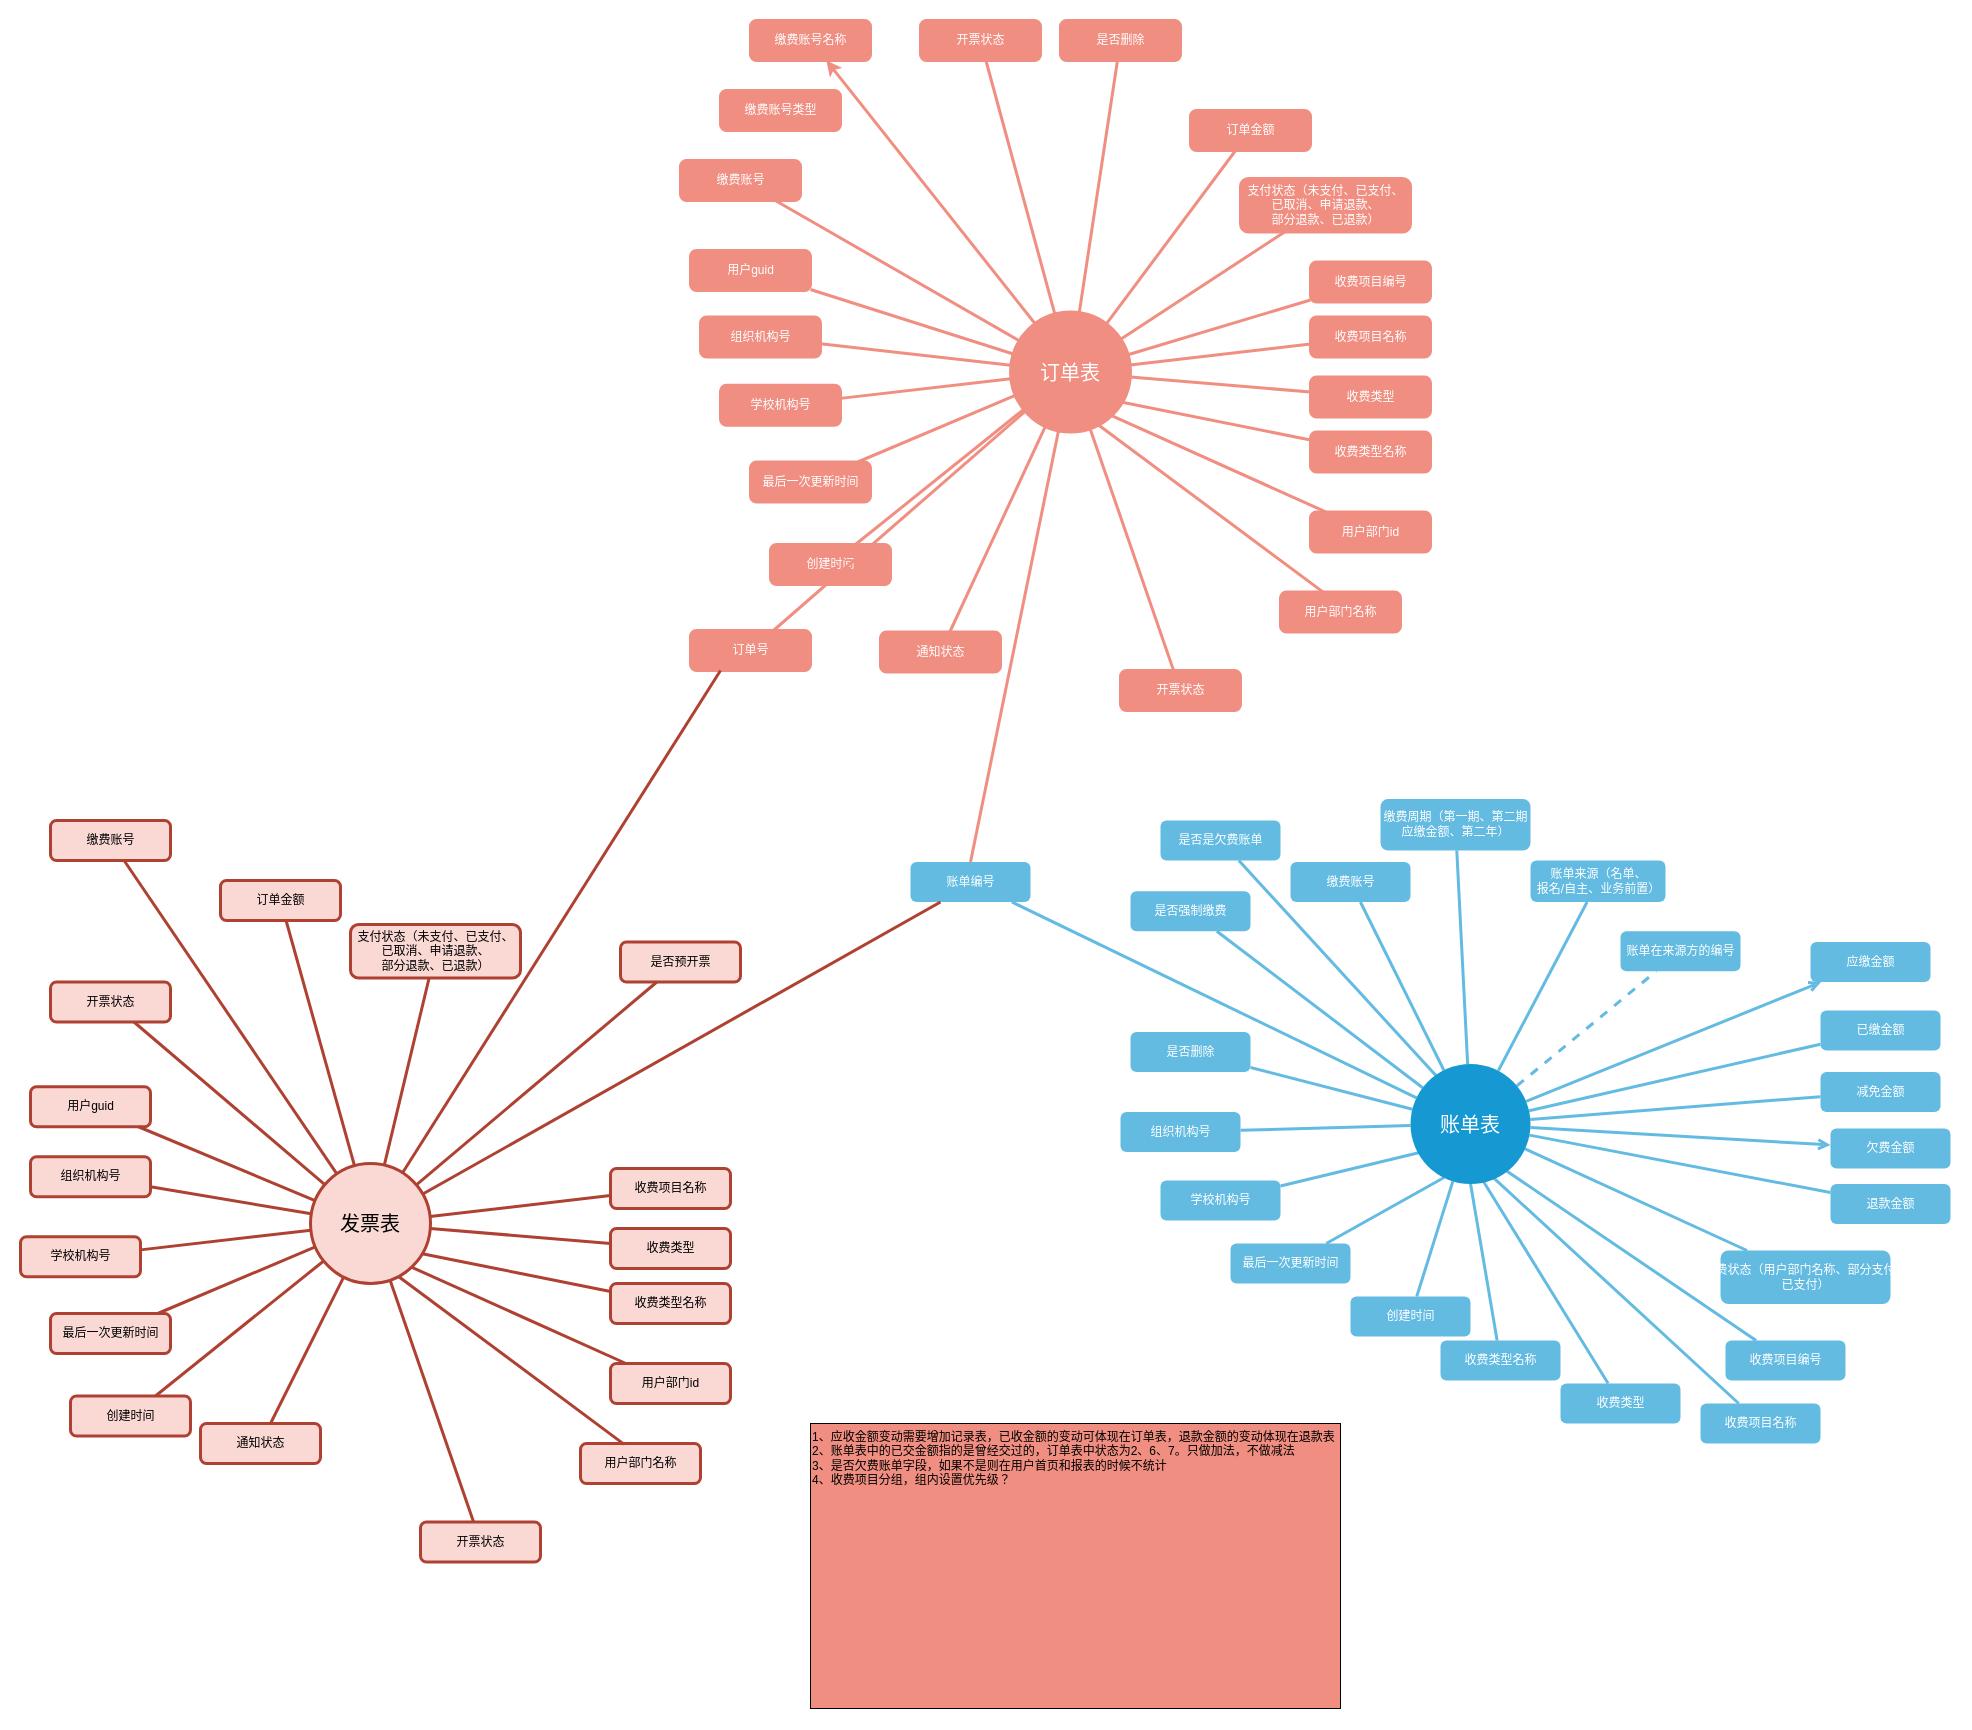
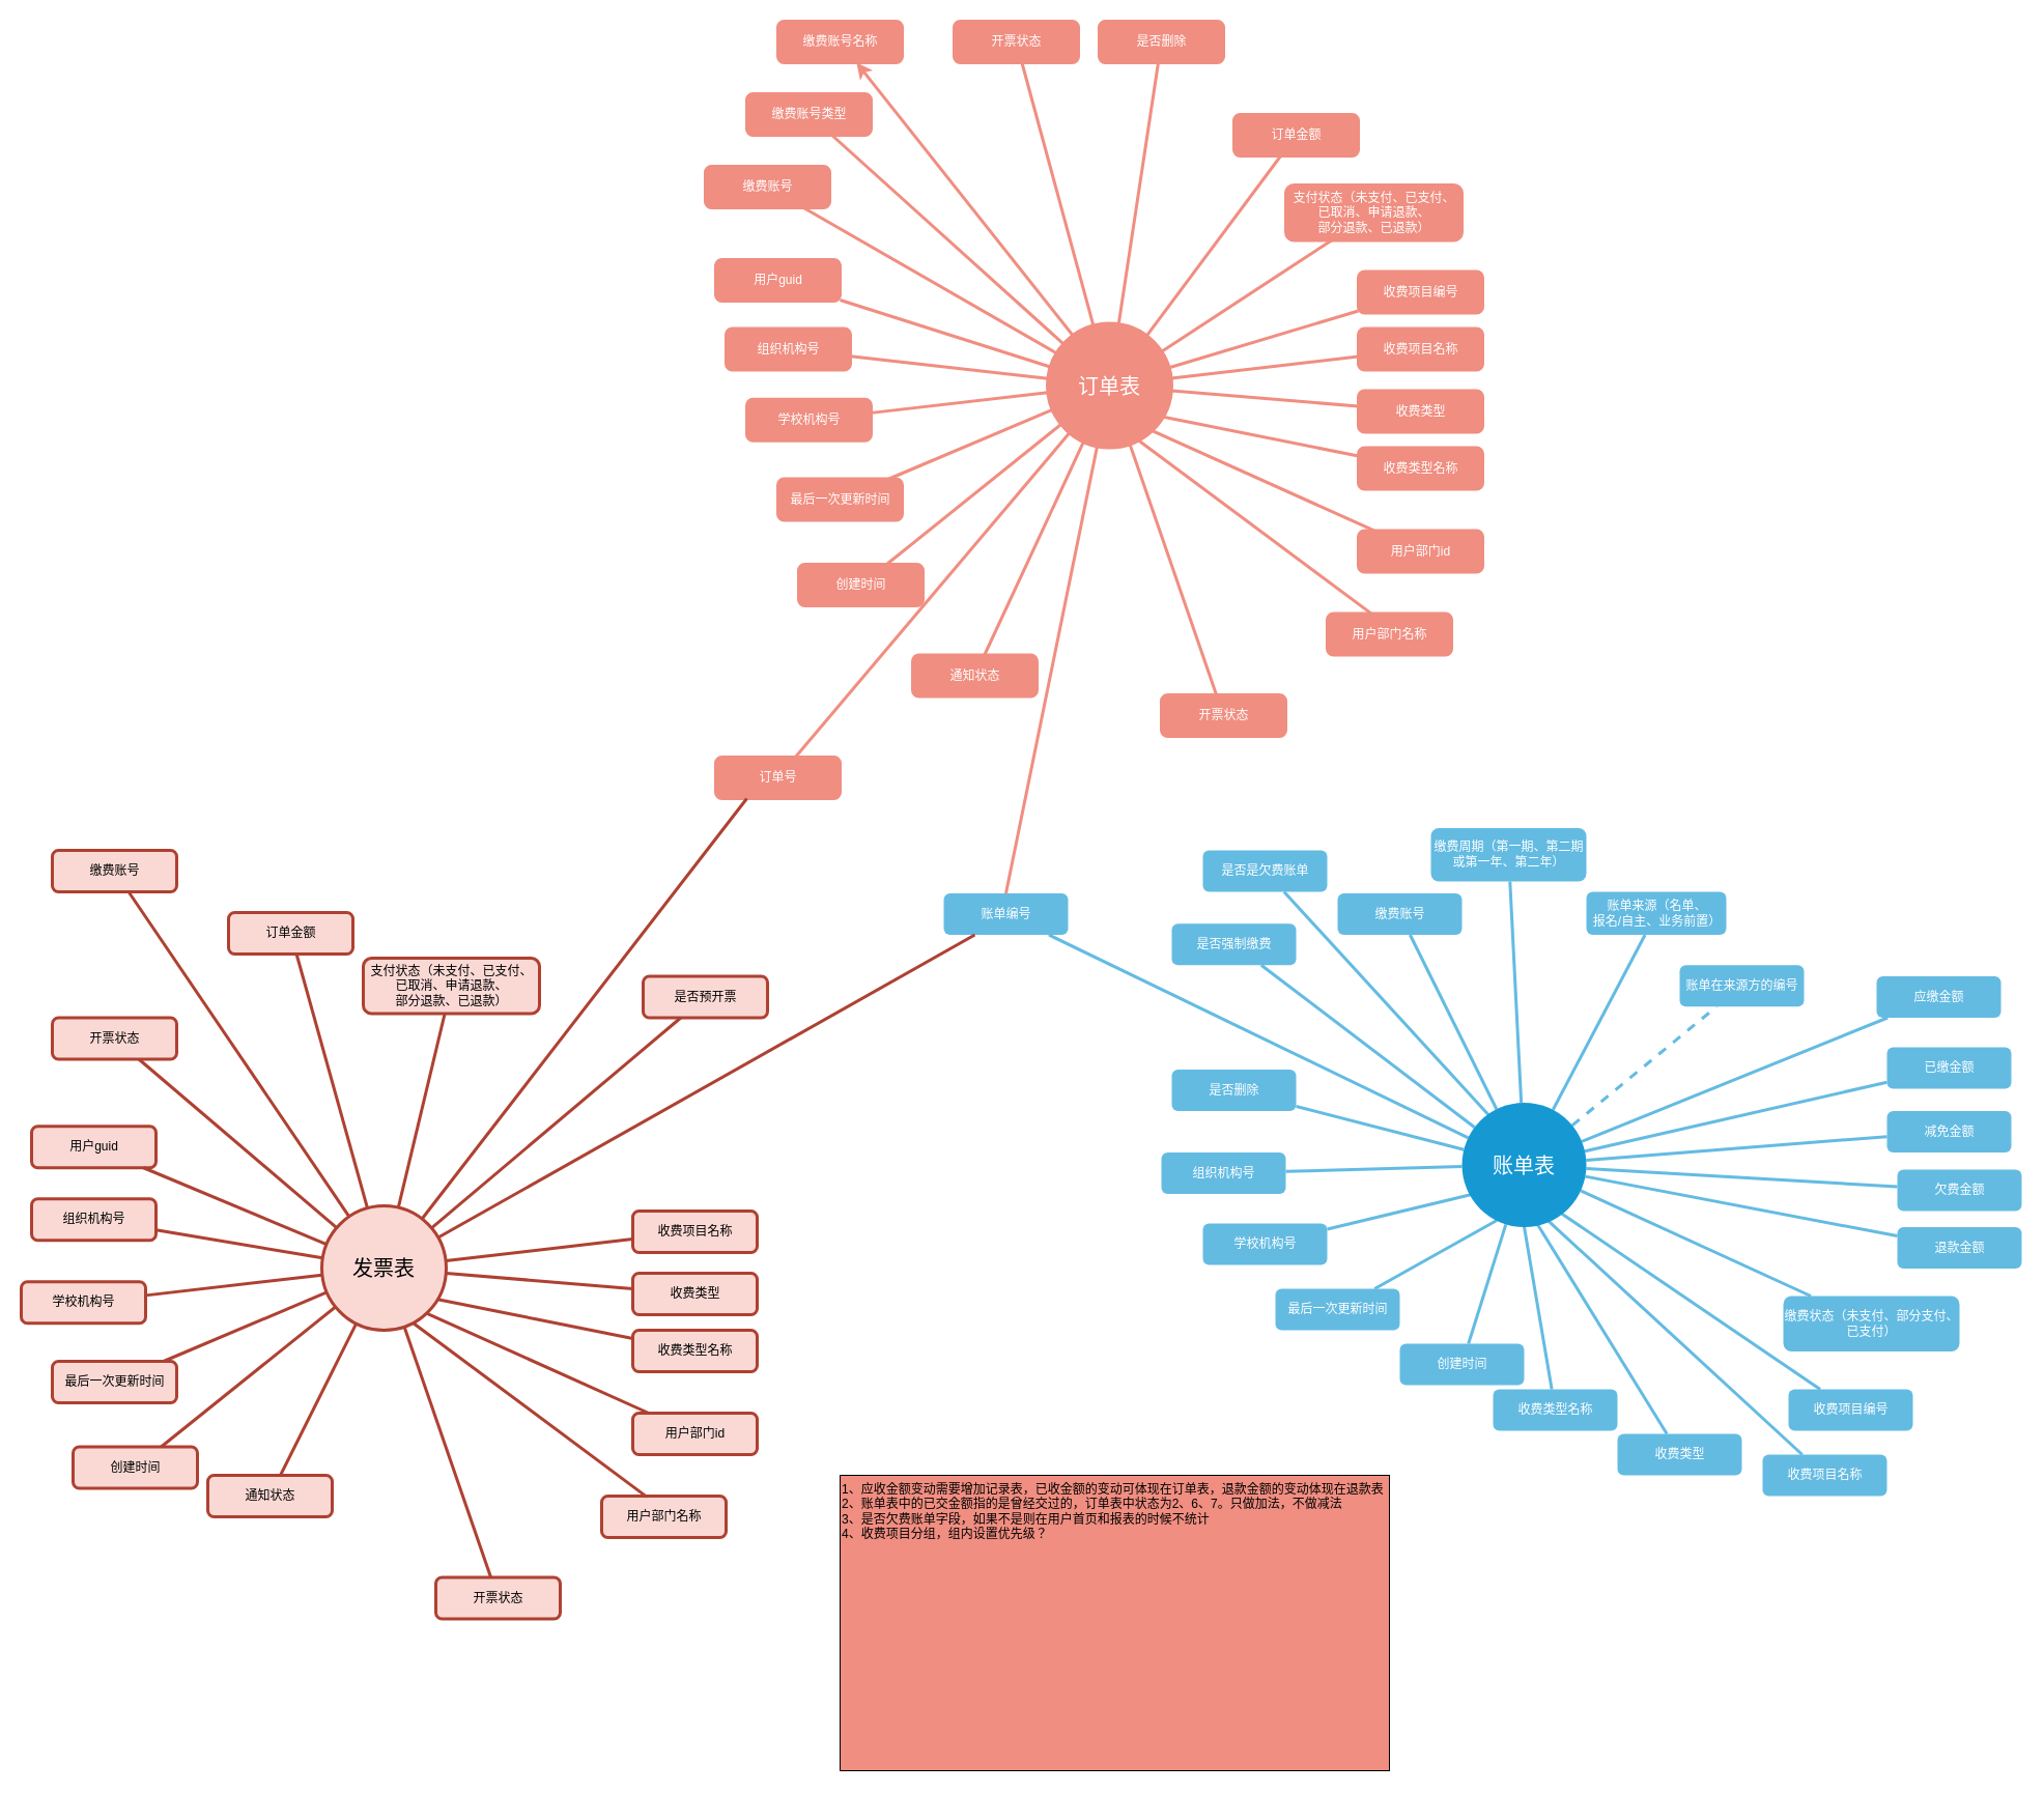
+ <mxCell id="44" value="" style="edgeStyle=none;endArrow=none;strokeWidth=3;html=1;fillColor=#F08E81;strokeColor=#F08E81;" parent="1" source="64" target="39" edge="1"><mxGeometry x="860" y="-450.25" width="100" height="100" as="geometry"><mxPoint x="-990" y="-200.25" as="sourcePoint" /><mxPoint x="-890" y="-300.25" as="targetPoint" /></mxGeometry></mxCell>
- <mxCell id="111" value="订单号" style="rounded=1;fillColor=#F08E81;strokeWidth=3;shadow=0;html=1;fontColor=#ffffff;strokeColor=#F08E81;" parent="1" vertex="1"><mxGeometry x="690" y="630" width="120" height="40" as="geometry" /></mxCell>
+ <mxCell id="111" value="订单号" style="rounded=1;fillColor=#F08E81;strokeWidth=3;shadow=0;html=1;fontColor=#ffffff;strokeColor=#F08E81;" parent="1" vertex="1"><mxGeometry x="690" y="730" width="120" height="40" as="geometry" /></mxCell>
- <mxCell id="36" value="缴费周期（第一期、第二期&lt;br&gt;应缴金额、第二年）" style="rounded=1;fillColor=#64BBE2;strokeColor=none;strokeWidth=3;shadow=0;html=1;fontColor=#FFFFFF;" parent="1" vertex="1"><mxGeometry x="1380" y="798.5" width="150" height="51.5" as="geometry" /></mxCell>
+ <mxCell id="36" value="缴费周期（第一期、第二期&lt;br&gt;或第一年、第二年）" style="rounded=1;fillColor=#64BBE2;strokeColor=none;strokeWidth=3;shadow=0;html=1;fontColor=#FFFFFF;" parent="1" vertex="1"><mxGeometry x="1380" y="798.5" width="150" height="51.5" as="geometry" /></mxCell>
- <mxCell id="16" value="" style="edgeStyle=none;endArrow=open;strokeWidth=3;strokeColor=#64BBE2;html=1;" parent="1" source="124" target="8" edge="1"><mxGeometry x="1270" y="331.5" width="100" height="100" as="geometry"><mxPoint x="-580" y="581.5" as="sourcePoint" /><mxPoint x="-480" y="481.5" as="targetPoint" /></mxGeometry></mxCell>
+ <mxCell id="16" value="" style="edgeStyle=none;endArrow=none;strokeWidth=3;strokeColor=#64BBE2;html=1;" parent="1" source="124" target="8" edge="1"><mxGeometry x="1270" y="331.5" width="100" height="100" as="geometry"><mxPoint x="-580" y="581.5" as="sourcePoint" /><mxPoint x="-480" y="481.5" as="targetPoint" /></mxGeometry></mxCell>
- <mxCell id="18" value="" style="edgeStyle=none;endArrow=open;strokeWidth=3;strokeColor=#64BBE2;html=1;" parent="1" source="124" target="9" edge="1"><mxGeometry x="1270" y="331.5" width="100" height="100" as="geometry"><mxPoint x="-580" y="581.5" as="sourcePoint" /><mxPoint x="-480" y="481.5" as="targetPoint" /></mxGeometry></mxCell>
+ <mxCell id="18" value="" style="edgeStyle=none;endArrow=none;strokeWidth=3;strokeColor=#64BBE2;html=1;" parent="1" source="124" target="9" edge="1"><mxGeometry x="1270" y="331.5" width="100" height="100" as="geometry"><mxPoint x="-580" y="581.5" as="sourcePoint" /><mxPoint x="-480" y="481.5" as="targetPoint" /></mxGeometry></mxCell>
- <mxCell id="10" value="缴费状态（用户部门名称、部分支付、&lt;br&gt;已支付）" style="rounded=1;fillColor=#64BBE2;strokeColor=none;strokeWidth=3;shadow=0;html=1;fontColor=#FFFFFF;" parent="1" vertex="1"><mxGeometry x="1720" y="1250" width="170" height="53.5" as="geometry" /></mxCell>
+ <mxCell id="10" value="缴费状态（未支付、部分支付、&lt;br&gt;已支付）" style="rounded=1;fillColor=#64BBE2;strokeColor=none;strokeWidth=3;shadow=0;html=1;fontColor=#FFFFFF;" parent="1" vertex="1"><mxGeometry x="1720" y="1250" width="170" height="53.5" as="geometry" /></mxCell>
